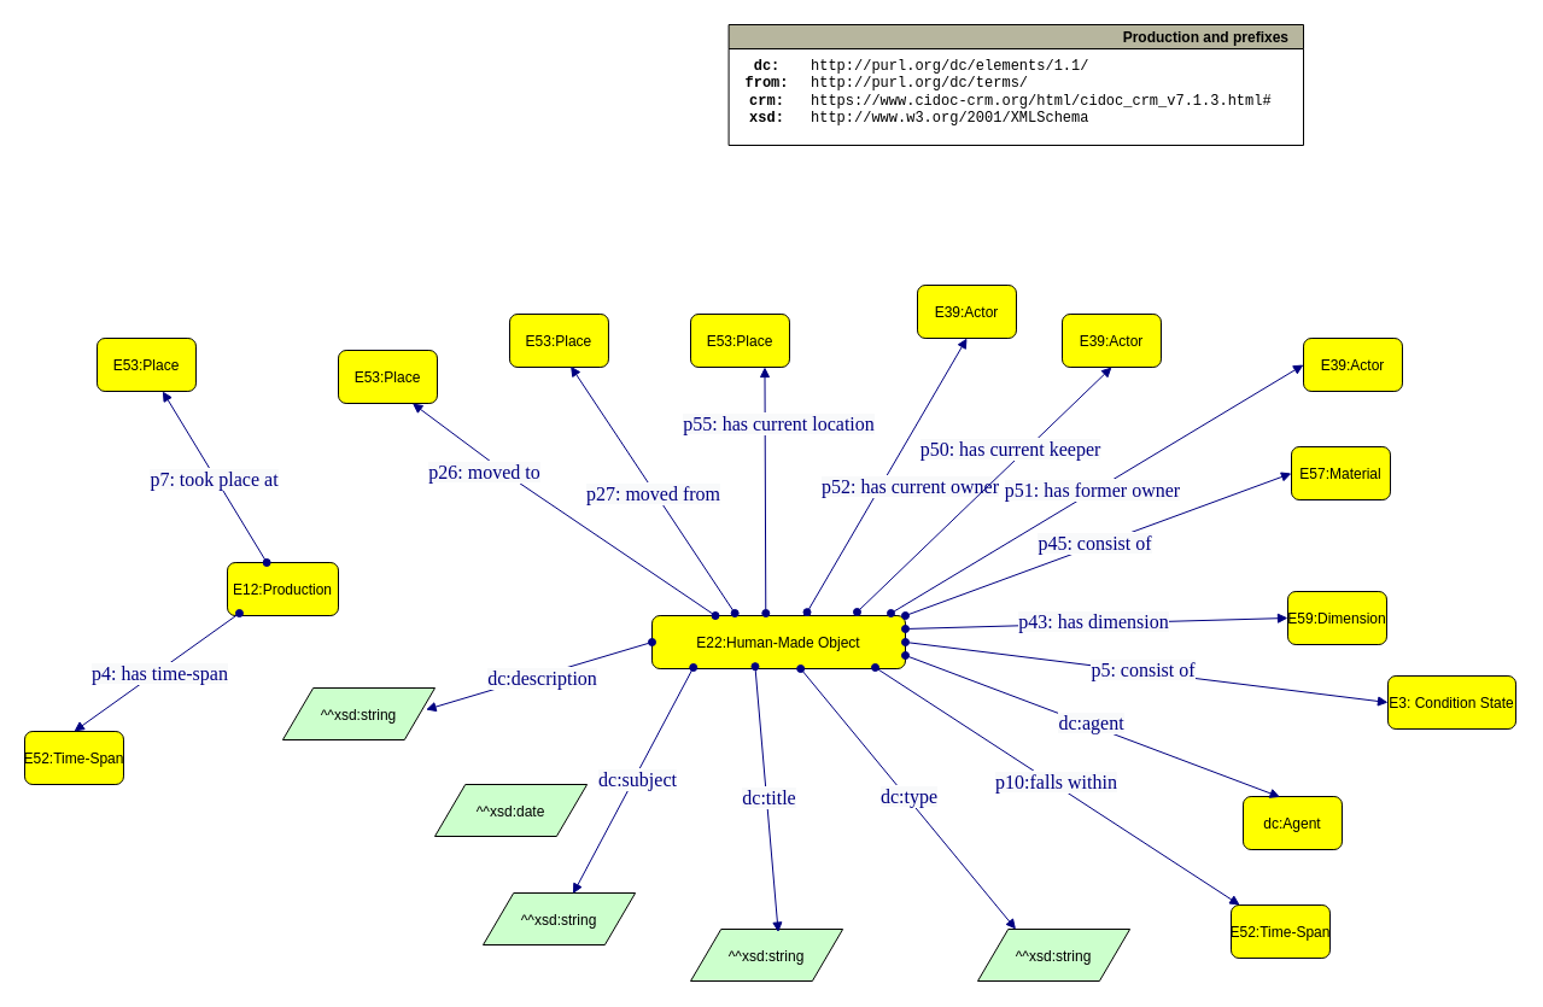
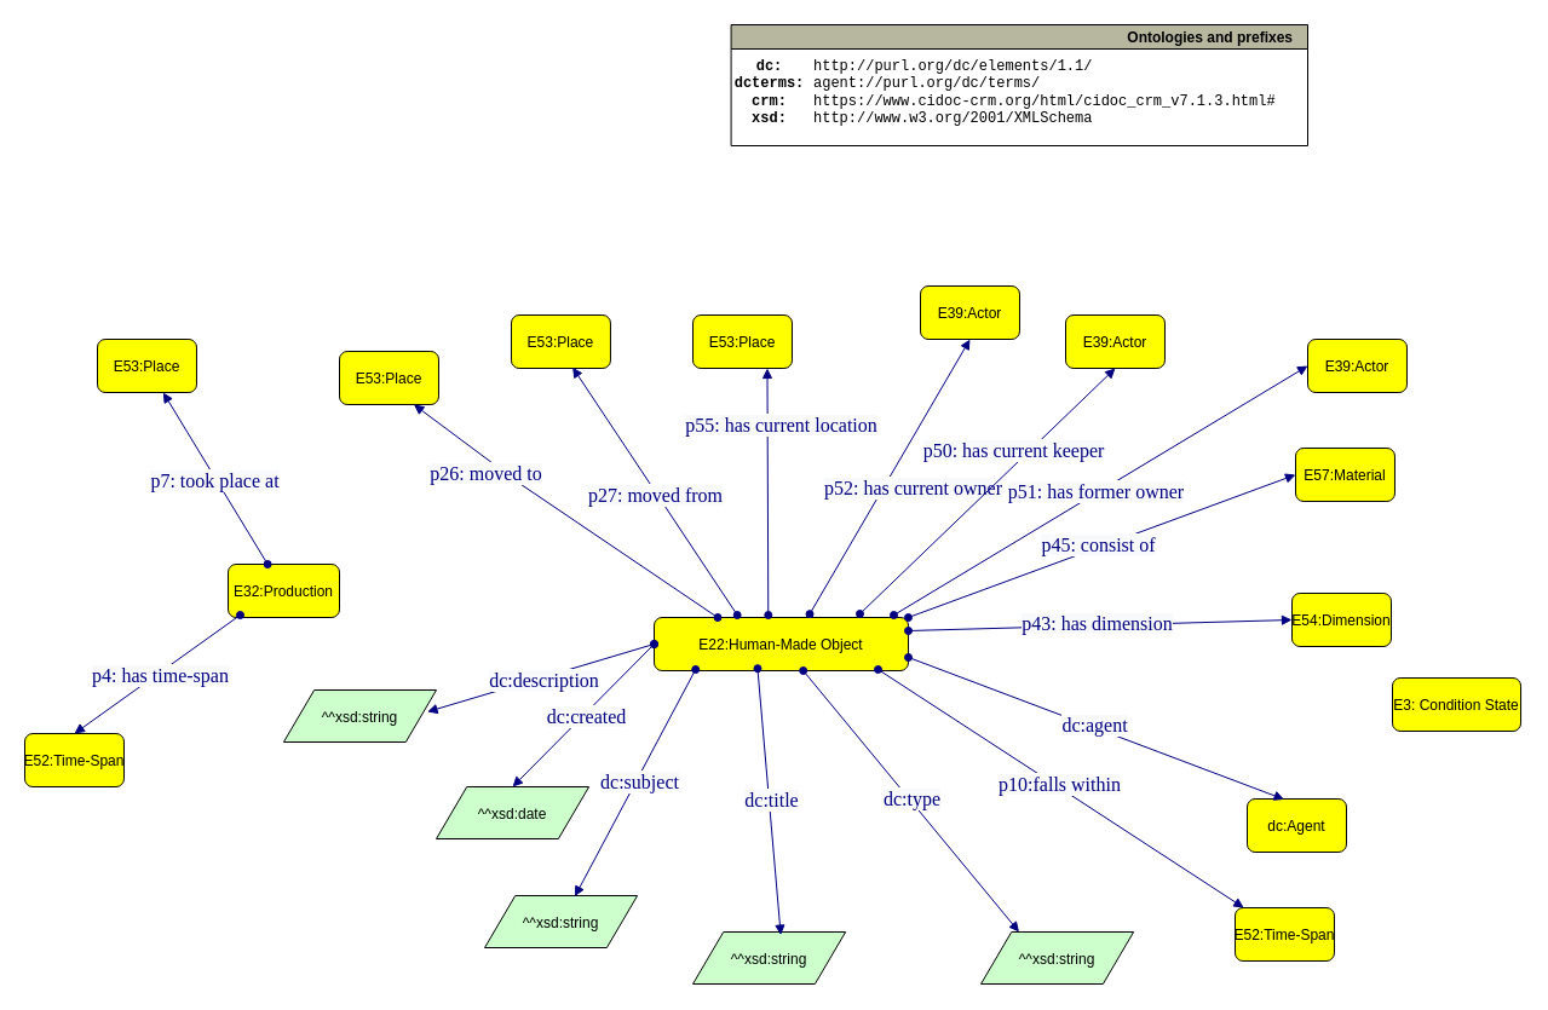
- <mxCell id="58" value="Production and prefixes" style="graphMlID=n0;shape=swimlane;startSize=20;fillColor=#b7b69e;strokeColor=#000000;strokeWidth=1.0;align=right;spacingRight=10;fontStyle=1" parent="1" vertex="1"><mxGeometry x="603.58" y="20" width="476.42" height="100" as="geometry" /></mxCell>
+ <mxCell id="58" value="Ontologies and prefixes" style="graphMlID=n0;shape=swimlane;startSize=20;fillColor=#b7b69e;strokeColor=#000000;strokeWidth=1.0;align=right;spacingRight=10;fontStyle=1" parent="1" vertex="1"><mxGeometry x="603.58" y="20" width="476.42" height="100" as="geometry" /></mxCell>
- <mxCell id="59" value="&lt;b&gt;dc:&lt;br&gt;from:&lt;br&gt;crm:&lt;/b&gt;&lt;div&gt;&lt;b&gt;xsd:&lt;/b&gt;&lt;/div&gt;" style="text;html=1;align=center;verticalAlign=middle;resizable=0;points=[];autosize=1;fontFamily=Courier New;" parent="58" vertex="1"><mxGeometry x="-8.584" y="21.1" width="80" height="70" as="geometry" /></mxCell>
+ <mxCell id="59" value="&lt;b&gt;dc:&lt;br&gt;dcterms:&lt;br&gt;crm:&lt;/b&gt;&lt;div&gt;&lt;b&gt;xsd:&lt;/b&gt;&lt;/div&gt;" style="text;html=1;align=center;verticalAlign=middle;resizable=0;points=[];autosize=1;fontFamily=Courier New;" parent="58" vertex="1"><mxGeometry x="-8.584" y="21.1" width="80" height="70" as="geometry" /></mxCell>
- <mxCell id="60" value="http://purl.org/dc/elements/1.1/&lt;br&gt;http://purl.org/dc/terms/&lt;br&gt;https://www.cidoc-crm.org/html/cidoc_crm_v7.1.3.html#&lt;div&gt;http://www.w3.org/2001/XMLSchema&lt;br&gt;&lt;/div&gt;" style="text;html=1;align=left;verticalAlign=middle;resizable=0;points=[];autosize=1;fontFamily=Courier New;" parent="58" vertex="1"><mxGeometry x="66.416" y="21.1" width="410" height="70" as="geometry" /></mxCell>
+ <mxCell id="60" value="http://purl.org/dc/elements/1.1/&lt;br&gt;agent://purl.org/dc/terms/&lt;br&gt;https://www.cidoc-crm.org/html/cidoc_crm_v7.1.3.html#&lt;div&gt;http://www.w3.org/2001/XMLSchema&lt;br&gt;&lt;/div&gt;" style="text;html=1;align=left;verticalAlign=middle;resizable=0;points=[];autosize=1;fontFamily=Courier New;" parent="58" vertex="1"><mxGeometry x="66.416" y="21.1" width="410" height="70" as="geometry" /></mxCell>
- <mxCell id="11" value="E12:Production" style="graphMlID=n4;shape=rect;rounded=1;arcsize=30;fillColor=#ffff00;strokeColor=#000000;strokeWidth=1.0" parent="1" vertex="1"><mxGeometry x="188.03" y="466" width="91.97" height="44" as="geometry" /></mxCell>
+ <mxCell id="11" value="E32:Production" style="graphMlID=n4;shape=rect;rounded=1;arcsize=30;fillColor=#ffff00;strokeColor=#000000;strokeWidth=1.0" parent="1" vertex="1"><mxGeometry x="188.03" y="466" width="91.97" height="44" as="geometry" /></mxCell>
- <mxCell id="10" value="E59:Dimension" style="graphMlID=n4;shape=rect;rounded=1;arcsize=30;fillColor=#ffff00;strokeColor=#000000;strokeWidth=1.0" parent="1" vertex="1"><mxGeometry x="1067" y="490" width="81.968" height="44" as="geometry" /></mxCell>
+ <mxCell id="10" value="E54:Dimension" style="graphMlID=n4;shape=rect;rounded=1;arcsize=30;fillColor=#ffff00;strokeColor=#000000;strokeWidth=1.0" parent="1" vertex="1"><mxGeometry x="1067" y="490" width="81.968" height="44" as="geometry" /></mxCell>
- <mxCell id="47" value="" style="graphMlID=e0;rounded=0;endArrow=block;strokeColor=#000080;strokeWidth=1.0;startArrow=oval;startFill=1;endFill=1;exitX=1;exitY=0.5;exitDx=0;exitDy=0;entryX=0;entryY=0.5;entryDx=0;entryDy=0;" parent="1" source="2" target="46" edge="1"><mxGeometry relative="1" as="geometry"><mxPoint x="840" y="554.082" as="sourcePoint" /><mxPoint x="991" y="554" as="targetPoint" /></mxGeometry></mxCell>
- <mxCell id="48" value="&lt;span style=&quot;color: rgb(0 , 0 , 128) ; font-family: &amp;quot;dialog&amp;quot; ; font-size: 16px ; background-color: rgb(248 , 249 , 250)&quot;&gt;p5: consist of&lt;/span&gt;" style="text;html=1;align=center;verticalAlign=middle;resizable=0;points=[];labelBackgroundColor=#ffffff;" parent="47" vertex="1" connectable="0"><mxGeometry x="-0.017" y="2" relative="1" as="geometry"><mxPoint as="offset" /></mxGeometry></mxCell>
+ <mxCell id="16" value="" style="graphMlID=e0;rounded=0;endArrow=block;strokeColor=#000080;strokeWidth=1.0;startArrow=oval;startFill=1;endFill=1;entryX=0.5;entryY=0;entryDx=0;entryDy=0;exitX=0;exitY=0.5;exitDx=0;exitDy=0;" parent="1" source="2" target="5" edge="1"><mxGeometry relative="1" as="geometry"><mxPoint x="580" y="590.082" as="sourcePoint" /><mxPoint x="731" y="590" as="targetPoint" /></mxGeometry></mxCell>
+ <mxCell id="17" value="&lt;span style=&quot;color: rgb(0 , 0 , 128) ; font-family: &amp;quot;dialog&amp;quot; ; font-size: 16px ; background-color: rgb(248 , 249 , 250)&quot;&gt;dc:created&lt;/span&gt;" style="text;html=1;align=center;verticalAlign=middle;resizable=0;points=[];labelBackgroundColor=#ffffff;" parent="16" vertex="1" connectable="0"><mxGeometry x="-0.017" y="2" relative="1" as="geometry"><mxPoint as="offset" /></mxGeometry></mxCell>
